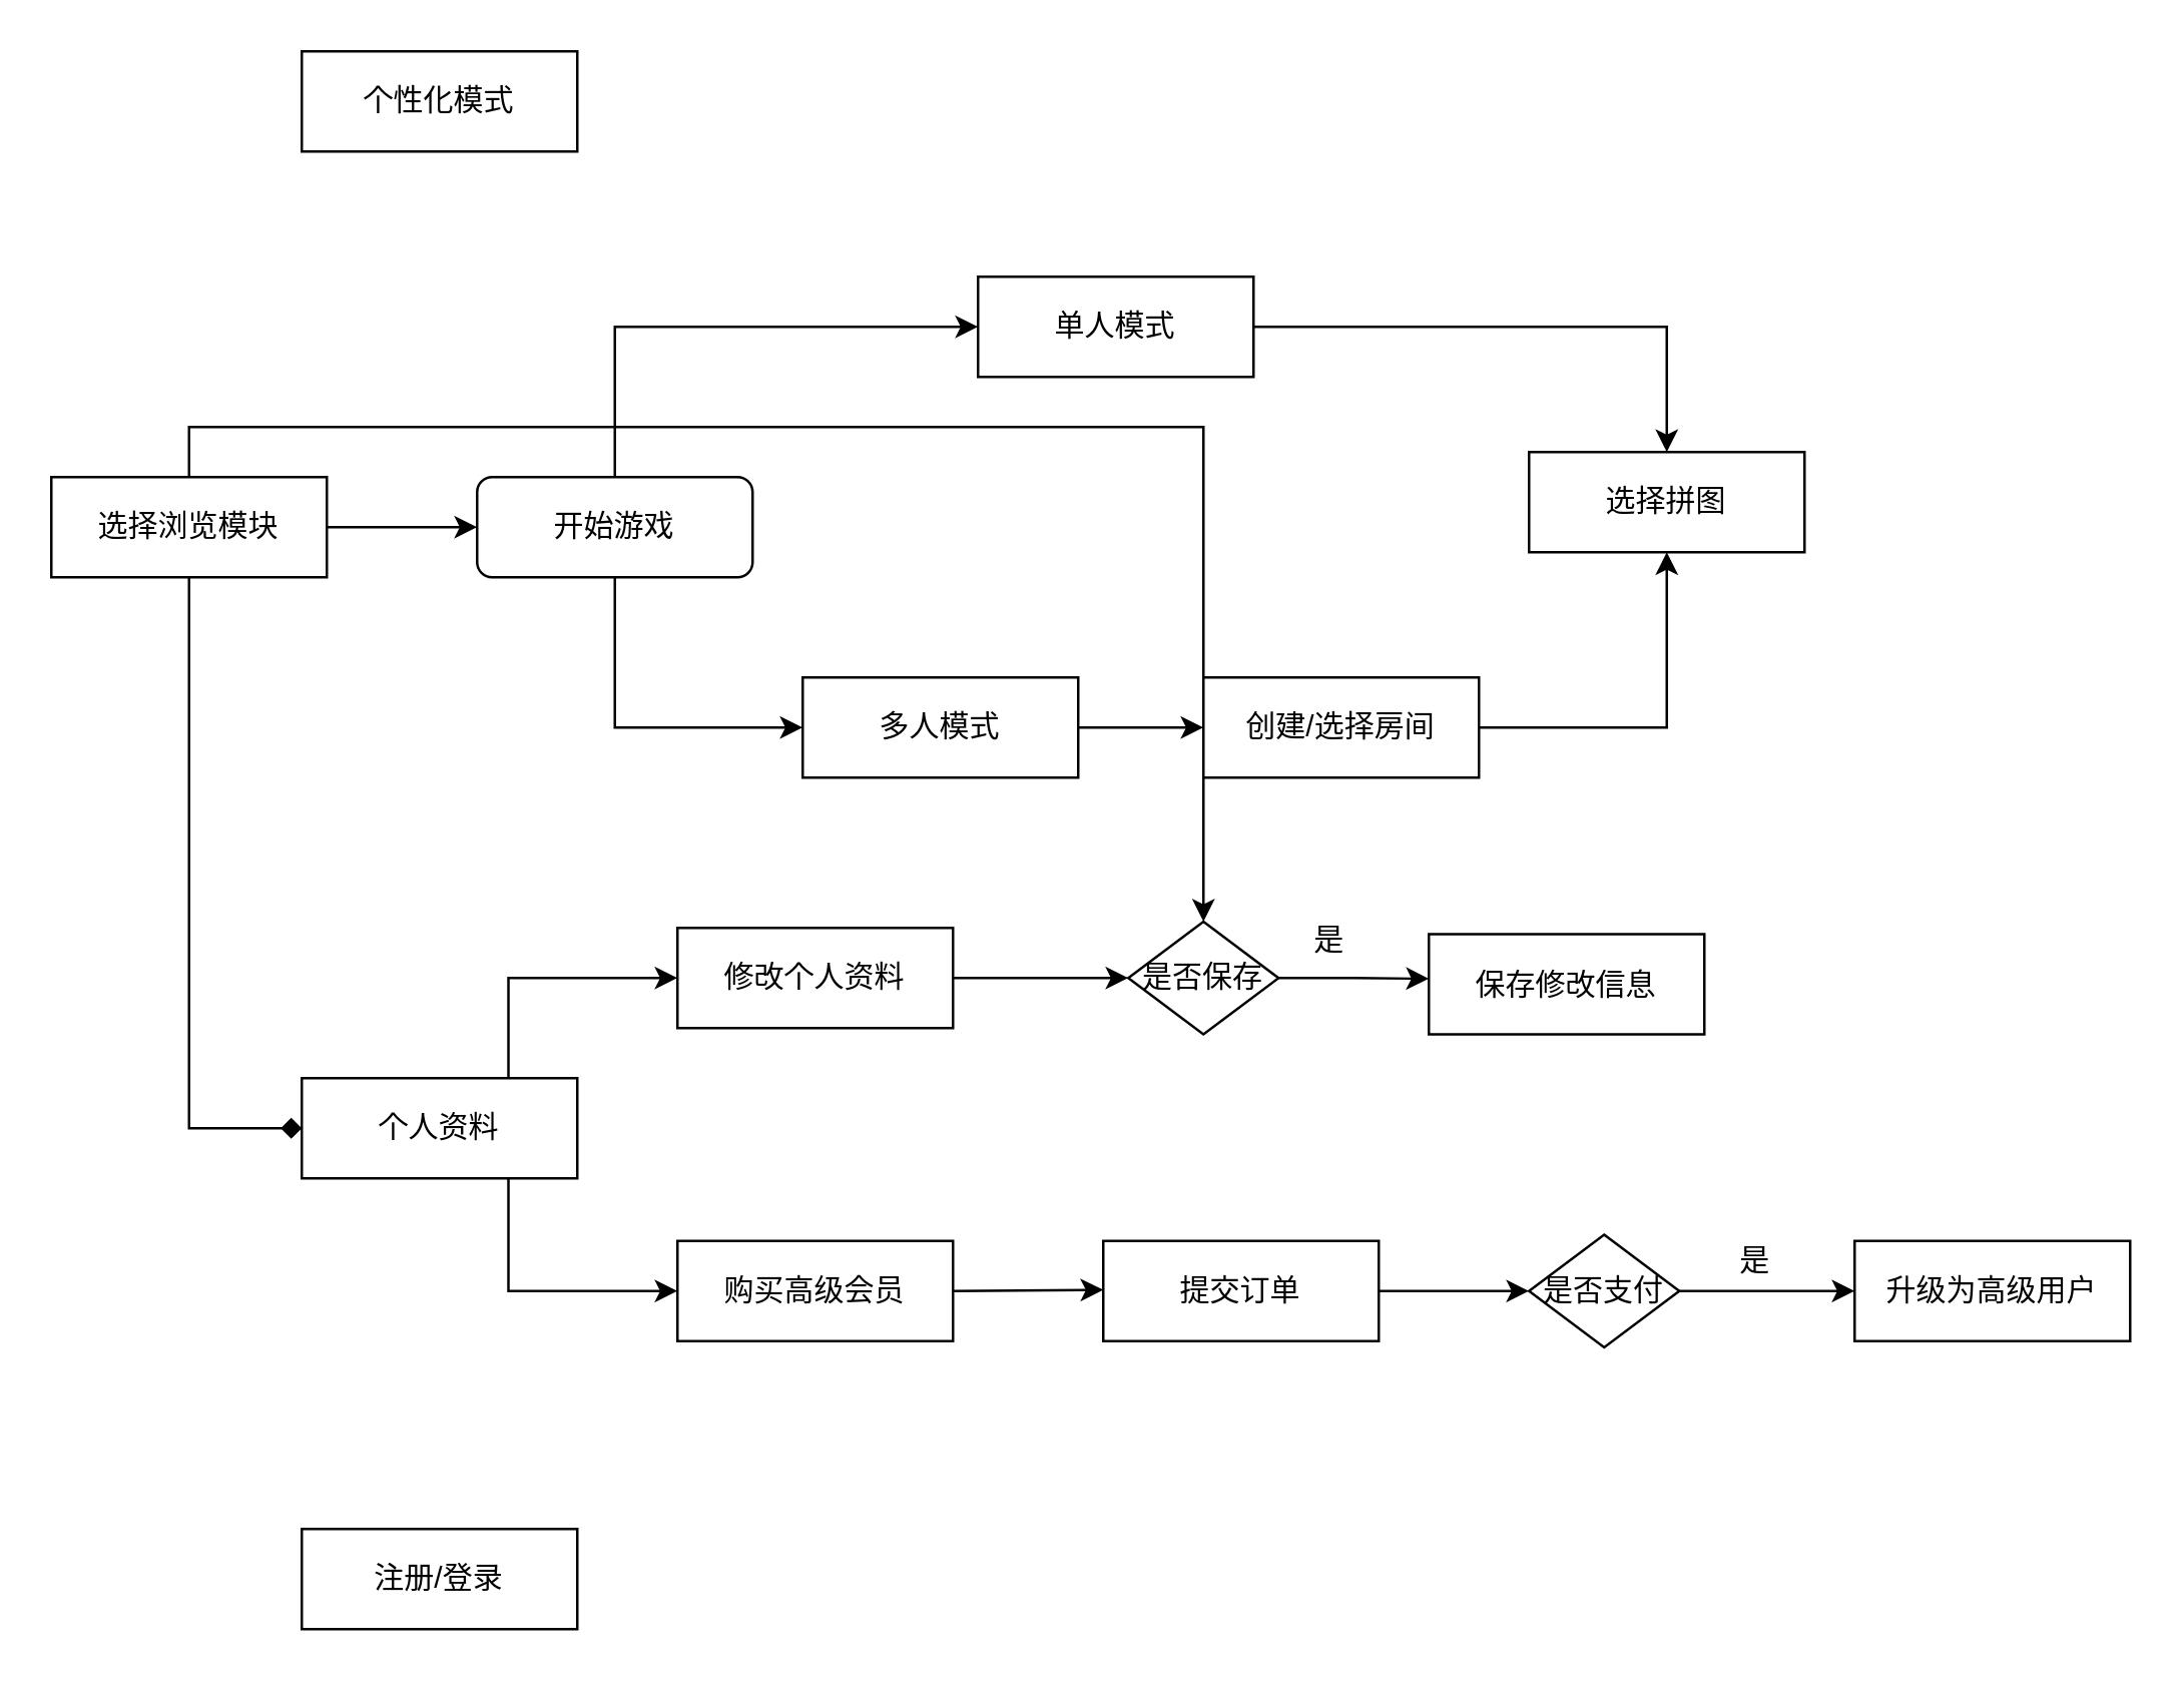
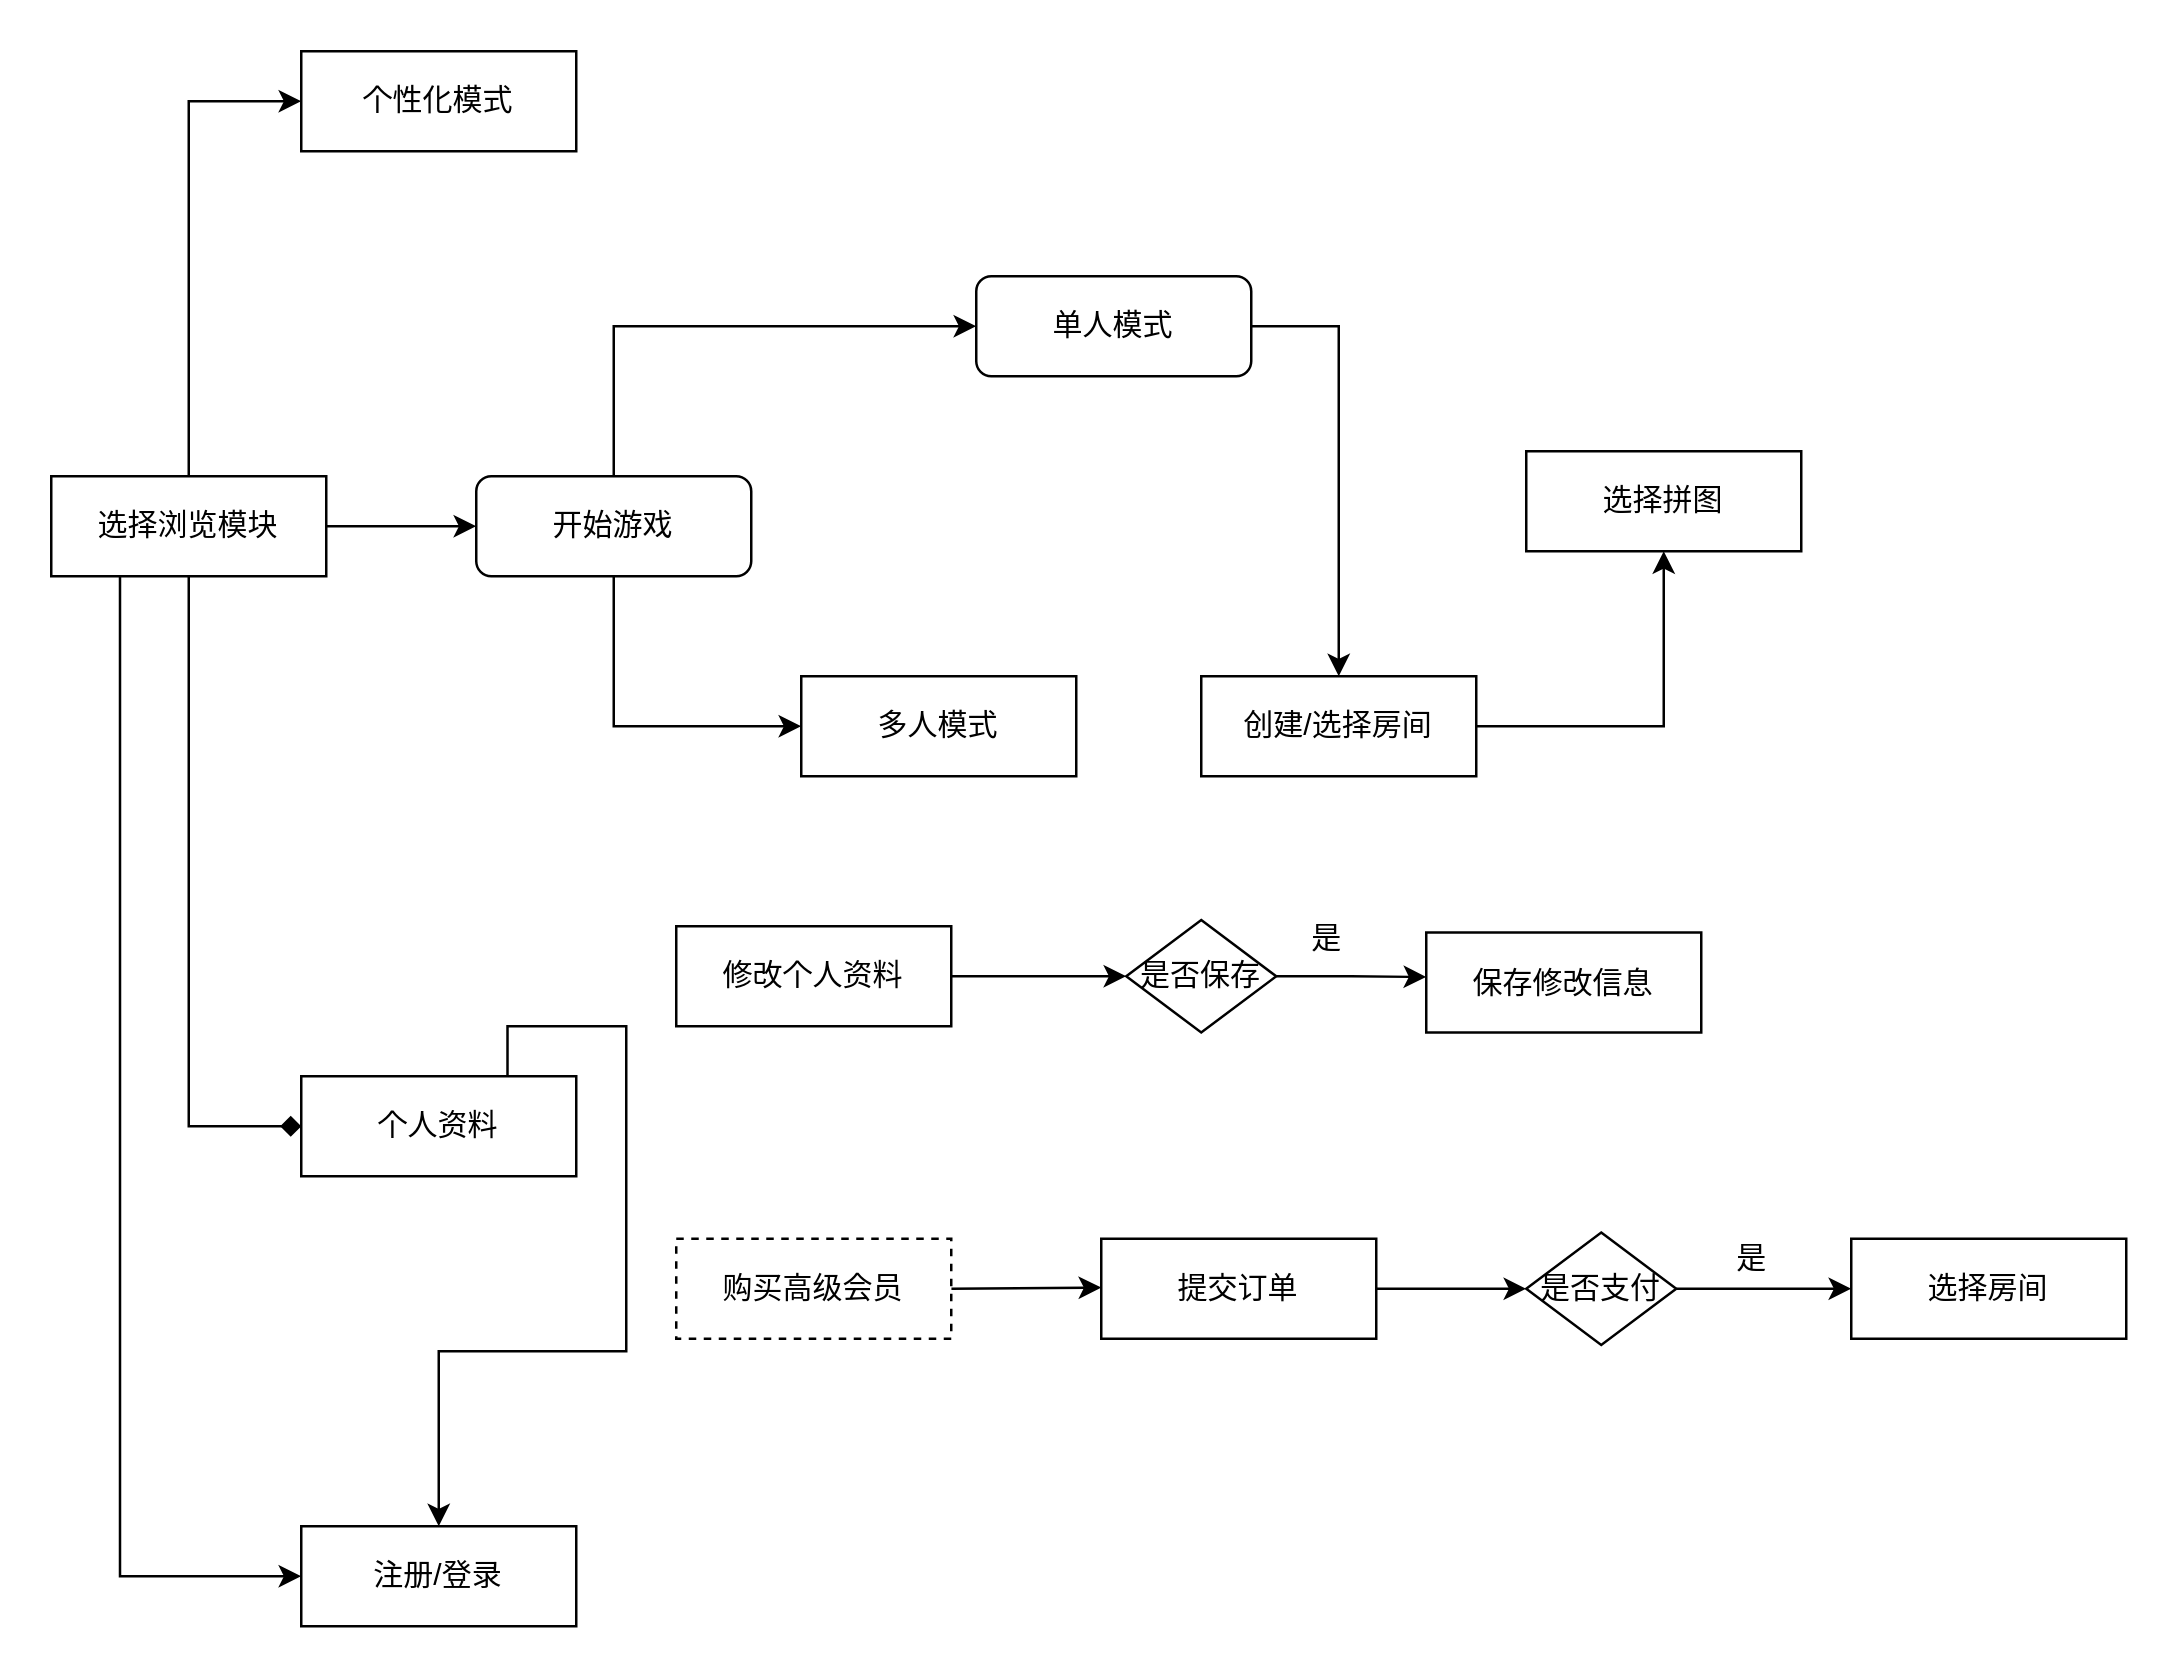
- <mxCell id="15" value="单人模式" style="rounded=0;whiteSpace=wrap;html=1;" vertex="1" parent="1"><mxGeometry x="390" y="110" width="110" height="40" as="geometry" /></mxCell>
+ <mxCell id="15" value="单人模式" style="whiteSpace=wrap;html=1;rounded=1;" vertex="1" parent="1"><mxGeometry x="390" y="110" width="110" height="40" as="geometry" /></mxCell>
- <mxCell id="14" style="edgeStyle=orthogonalEdgeStyle;rounded=0;orthogonalLoop=1;jettySize=auto;html=1;exitX=1;exitY=0.5;exitDx=0;exitDy=0;entryX=0.5;entryY=0;entryDx=0;entryDy=0;" edge="1" parent="1" source="15" target="34"><mxGeometry relative="1" as="geometry" /></mxCell>
+ <mxCell id="14" style="edgeStyle=orthogonalEdgeStyle;rounded=0;orthogonalLoop=1;jettySize=auto;html=1;exitX=1;exitY=0.5;exitDx=0;exitDy=0;" edge="1" parent="1" source="15" target="33"><mxGeometry relative="1" as="geometry" /></mxCell>
- <mxCell id="3" style="edgeStyle=orthogonalEdgeStyle;rounded=0;orthogonalLoop=1;jettySize=auto;html=1;exitX=0.5;exitY=0;exitDx=0;exitDy=0;" edge="1" parent="1" source="5" target="23"><mxGeometry relative="1" as="geometry" /></mxCell>
+ <mxCell id="3" style="edgeStyle=orthogonalEdgeStyle;rounded=0;orthogonalLoop=1;jettySize=auto;html=1;exitX=0.5;exitY=0;exitDx=0;exitDy=0;entryX=0;entryY=0.5;entryDx=0;entryDy=0;" edge="1" parent="1" source="5" target="6"><mxGeometry relative="1" as="geometry" /></mxCell>
- <mxCell id="16" style="edgeStyle=orthogonalEdgeStyle;rounded=0;orthogonalLoop=1;jettySize=auto;html=1;exitX=1;exitY=0.5;exitDx=0;exitDy=0;entryX=0;entryY=0.5;entryDx=0;entryDy=0;" edge="1" parent="1" source="17" target="33"><mxGeometry relative="1" as="geometry" /></mxCell>
- <mxCell id="7" style="edgeStyle=orthogonalEdgeStyle;rounded=0;orthogonalLoop=1;jettySize=auto;html=1;exitX=0.75;exitY=0;exitDx=0;exitDy=0;entryX=0;entryY=0.5;entryDx=0;entryDy=0;" edge="1" parent="1" source="9" target="19"><mxGeometry relative="1" as="geometry" /></mxCell>
+ <mxCell id="7" style="edgeStyle=orthogonalEdgeStyle;rounded=0;orthogonalLoop=1;jettySize=auto;html=1;exitX=0.75;exitY=0;exitDx=0;exitDy=0;" edge="1" parent="1" source="9" target="35"><mxGeometry relative="1" as="geometry" /></mxCell>
+ <mxCell id="4" style="edgeStyle=orthogonalEdgeStyle;rounded=0;orthogonalLoop=1;jettySize=auto;html=1;exitX=0.25;exitY=1;exitDx=0;exitDy=0;entryX=0;entryY=0.5;entryDx=0;entryDy=0;" edge="1" parent="1" source="5" target="35"><mxGeometry relative="1" as="geometry" /></mxCell>
- <mxCell id="8" style="edgeStyle=orthogonalEdgeStyle;rounded=0;orthogonalLoop=1;jettySize=auto;html=1;exitX=0.75;exitY=1;exitDx=0;exitDy=0;entryX=0;entryY=0.5;entryDx=0;entryDy=0;" edge="1" parent="1" source="9" target="21"><mxGeometry relative="1" as="geometry" /></mxCell>
- <mxCell id="21" value="购买高级会员" style="rounded=0;whiteSpace=wrap;html=1;" vertex="1" parent="1"><mxGeometry x="270" y="495" width="110" height="40" as="geometry" /></mxCell>
+ <mxCell id="21" value="购买高级会员" style="rounded=0;whiteSpace=wrap;html=1;dashed=1;" vertex="1" parent="1"><mxGeometry x="270" y="495" width="110" height="40" as="geometry" /></mxCell>
- <mxCell id="30" value="升级为高级用户" style="rounded=0;whiteSpace=wrap;html=1;" vertex="1" parent="1"><mxGeometry x="740" y="495" width="110" height="40" as="geometry" /></mxCell>
+ <mxCell id="30" value="选择房间" style="rounded=0;whiteSpace=wrap;html=1;" vertex="1" parent="1"><mxGeometry x="740" y="495" width="110" height="40" as="geometry" /></mxCell>
